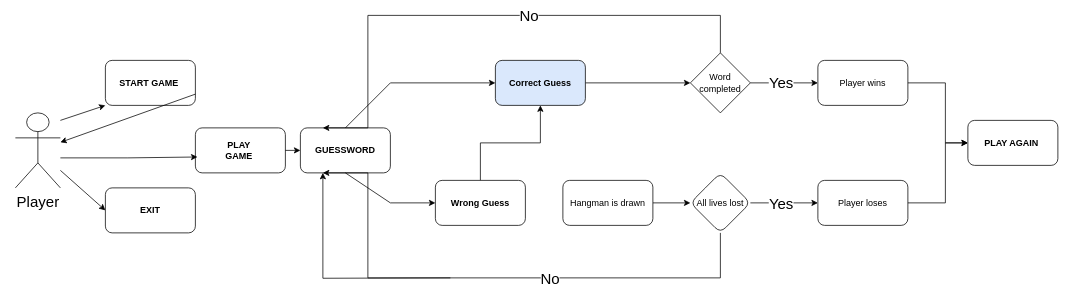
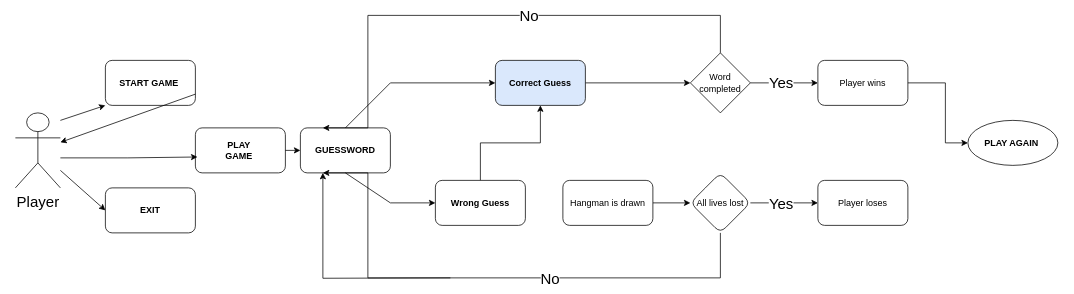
- <mxCell id="15" value="&lt;b&gt;PLAY AGAIN&amp;nbsp;&lt;/b&gt;" style="rounded=1;whiteSpace=wrap;html=1;" parent="1" vertex="1"><mxGeometry x="1290" y="160" width="120" height="60" as="geometry" /></mxCell>
+ <mxCell id="15" value="&lt;b&gt;PLAY AGAIN&amp;nbsp;&lt;/b&gt;" style="ellipse;whiteSpace=wrap;html=1;" parent="1" vertex="1"><mxGeometry x="1290" y="160" width="120" height="60" as="geometry" /></mxCell>
- <mxCell id="35" value="" style="endArrow=classic;html=1;rounded=0;entryX=0;entryY=0.5;entryDx=0;entryDy=0;" edge="1" parent="1" source="33" target="15"><mxGeometry width="50" height="50" relative="1" as="geometry"><mxPoint x="1210" y="320" as="sourcePoint" /><mxPoint x="1280.711" y="270" as="targetPoint" /><Array as="points"><mxPoint x="1260" y="270" /><mxPoint x="1260" y="190" /></Array></mxGeometry></mxCell>
